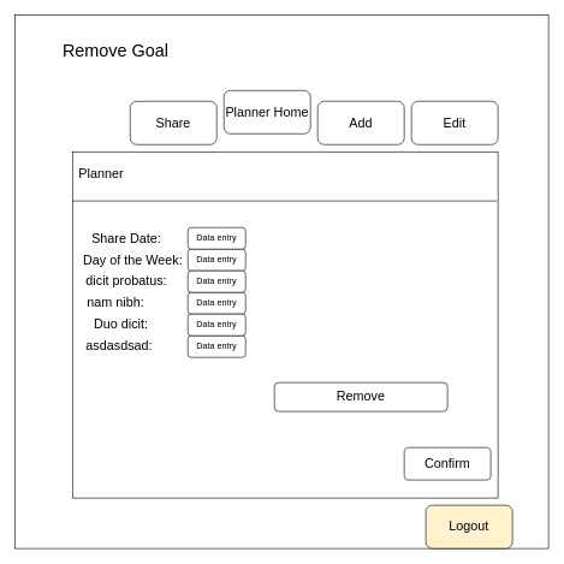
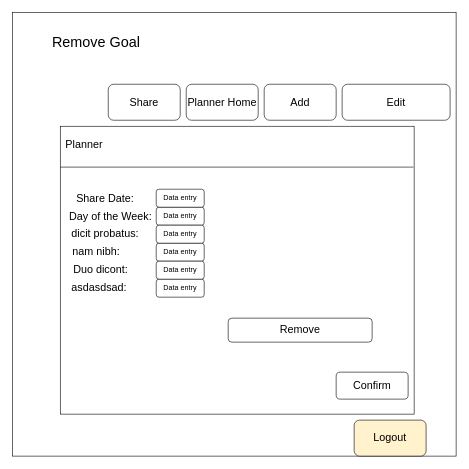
- <mxCell id="9" value="&lt;font style=&quot;font-size: 18px&quot;&gt;Planner Home&lt;/font&gt;" style="rounded=1;whiteSpace=wrap;html=1;align=center;" vertex="1" parent="1"><mxGeometry x="310" y="125" width="120" height="60" as="geometry" /></mxCell>
+ <mxCell id="9" value="&lt;font style=&quot;font-size: 18px&quot;&gt;Planner Home&lt;/font&gt;" style="rounded=1;whiteSpace=wrap;html=1;align=center;" vertex="1" parent="1"><mxGeometry x="310" y="140" width="120" height="60" as="geometry" /></mxCell>
- <mxCell id="7" value="&lt;font style=&quot;font-size: 18px&quot;&gt;Edit&lt;/font&gt;" style="rounded=1;whiteSpace=wrap;html=1;align=center;" vertex="1" parent="1"><mxGeometry x="570" y="140" width="120" height="60" as="geometry" /></mxCell>
+ <mxCell id="7" value="&lt;font style=&quot;font-size: 18px&quot;&gt;Edit&lt;/font&gt;" style="rounded=1;whiteSpace=wrap;html=1;align=center;" vertex="1" parent="1"><mxGeometry x="570" y="140" width="180" height="60" as="geometry" /></mxCell>
- <mxCell id="18" value="&lt;span style=&quot;font-size: 18px&quot;&gt;&amp;nbsp;Duo dicit:&lt;/span&gt;" style="text;html=1;strokeColor=none;fillColor=none;align=center;verticalAlign=middle;whiteSpace=wrap;rounded=0;" vertex="1" parent="1"><mxGeometry x="115" y="440" width="100" height="20" as="geometry" /></mxCell>
+ <mxCell id="18" value="&lt;span style=&quot;font-size: 18px&quot;&gt;&amp;nbsp;Duo dicont:&lt;/span&gt;" style="text;html=1;strokeColor=none;fillColor=none;align=center;verticalAlign=middle;whiteSpace=wrap;rounded=0;" vertex="1" parent="1"><mxGeometry x="115" y="440" width="100" height="20" as="geometry" /></mxCell>
